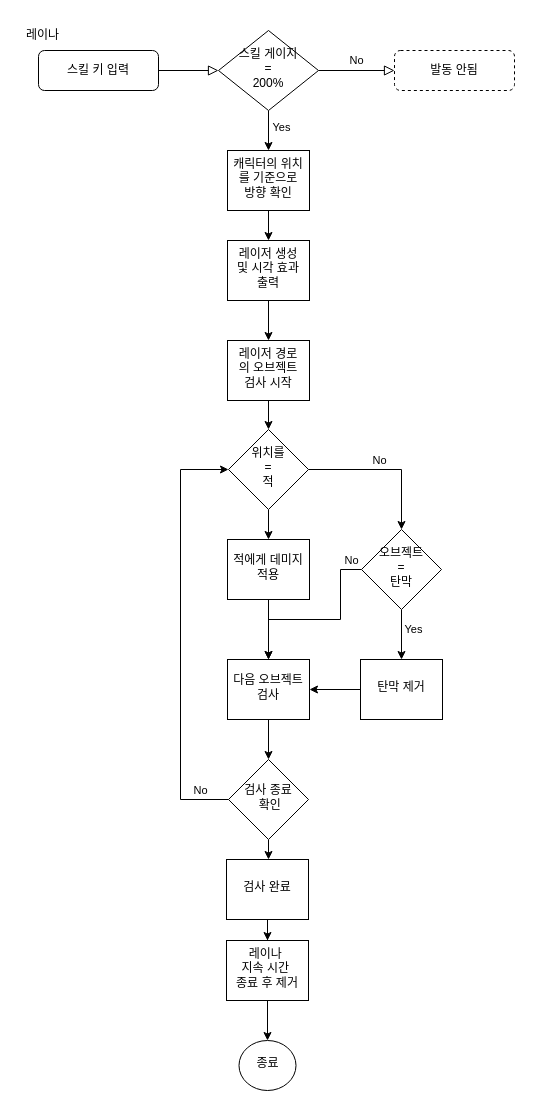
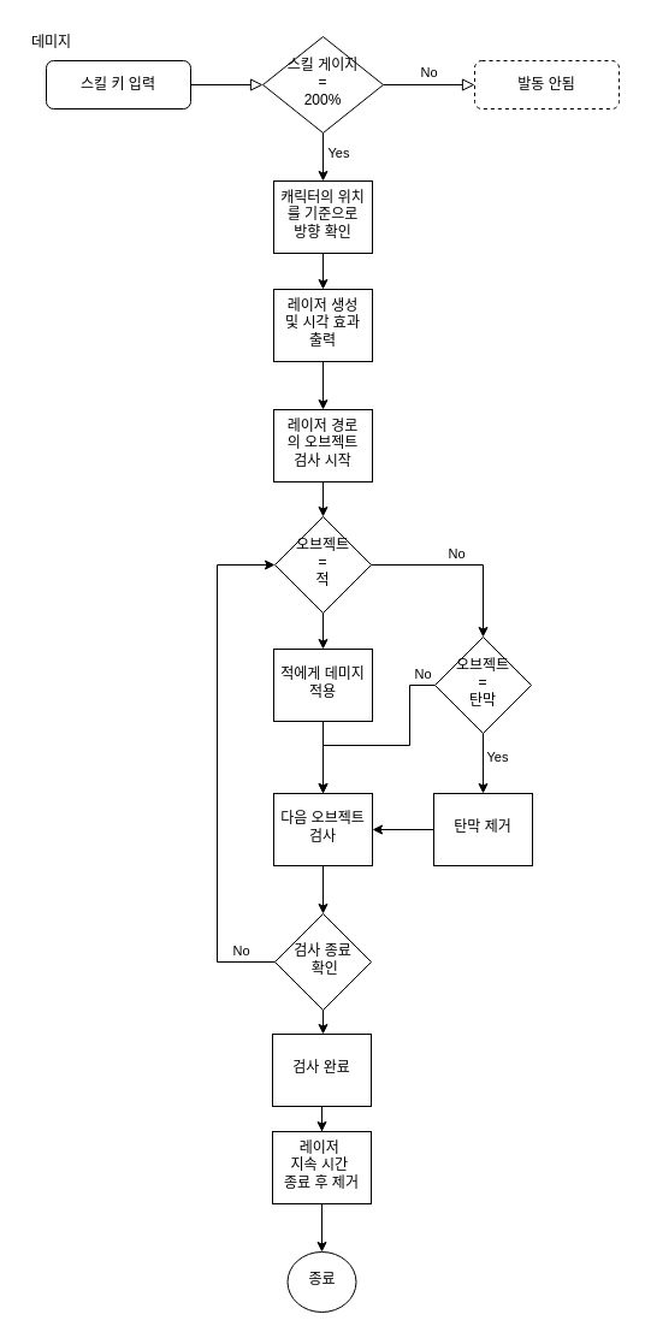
- <mxCell id="11" value="레이나" style="text;strokeColor=none;fillColor=none;align=left;verticalAlign=middle;spacingLeft=4;spacingRight=4;overflow=hidden;points=[[0,0.5],[1,0.5]];portConstraint=eastwest;rotatable=0;whiteSpace=wrap;html=1;" parent="1" vertex="1"><mxGeometry x="20" y="20" width="80" height="30" as="geometry" /></mxCell>
+ <mxCell id="11" value="데미지" style="text;strokeColor=none;fillColor=none;align=left;verticalAlign=middle;spacingLeft=4;spacingRight=4;overflow=hidden;points=[[0,0.5],[1,0.5]];portConstraint=eastwest;rotatable=0;whiteSpace=wrap;html=1;" parent="1" vertex="1"><mxGeometry x="20" y="20" width="80" height="30" as="geometry" /></mxCell>
- <mxCell id="19" value="위치를&lt;div&gt;=&lt;/div&gt;&lt;div&gt;적&lt;/div&gt;" style="rhombus;whiteSpace=wrap;html=1;shadow=0;strokeWidth=1;spacing=6;spacingTop=-4;" parent="1" vertex="1"><mxGeometry x="228" y="429" width="80" height="80" as="geometry" /></mxCell>
+ <mxCell id="19" value="오브젝트&lt;div&gt;=&lt;/div&gt;&lt;div&gt;적&lt;/div&gt;" style="rhombus;whiteSpace=wrap;html=1;shadow=0;strokeWidth=1;spacing=6;spacingTop=-4;" parent="1" vertex="1"><mxGeometry x="228" y="429" width="80" height="80" as="geometry" /></mxCell>
- <mxCell id="38" value="레이나&amp;nbsp;&lt;div&gt;지속 시간&amp;nbsp;&lt;div&gt;종료 후 제거&lt;/div&gt;&lt;/div&gt;" style="whiteSpace=wrap;html=1;shadow=0;strokeWidth=1;spacing=6;spacingTop=-4;" parent="1" vertex="1"><mxGeometry x="226" y="940" width="82" height="60" as="geometry" /></mxCell>
+ <mxCell id="38" value="레이저&amp;nbsp;&lt;div&gt;지속 시간&amp;nbsp;&lt;div&gt;종료 후 제거&lt;/div&gt;&lt;/div&gt;" style="whiteSpace=wrap;html=1;shadow=0;strokeWidth=1;spacing=6;spacingTop=-4;" parent="1" vertex="1"><mxGeometry x="226" y="940" width="82" height="60" as="geometry" /></mxCell>
